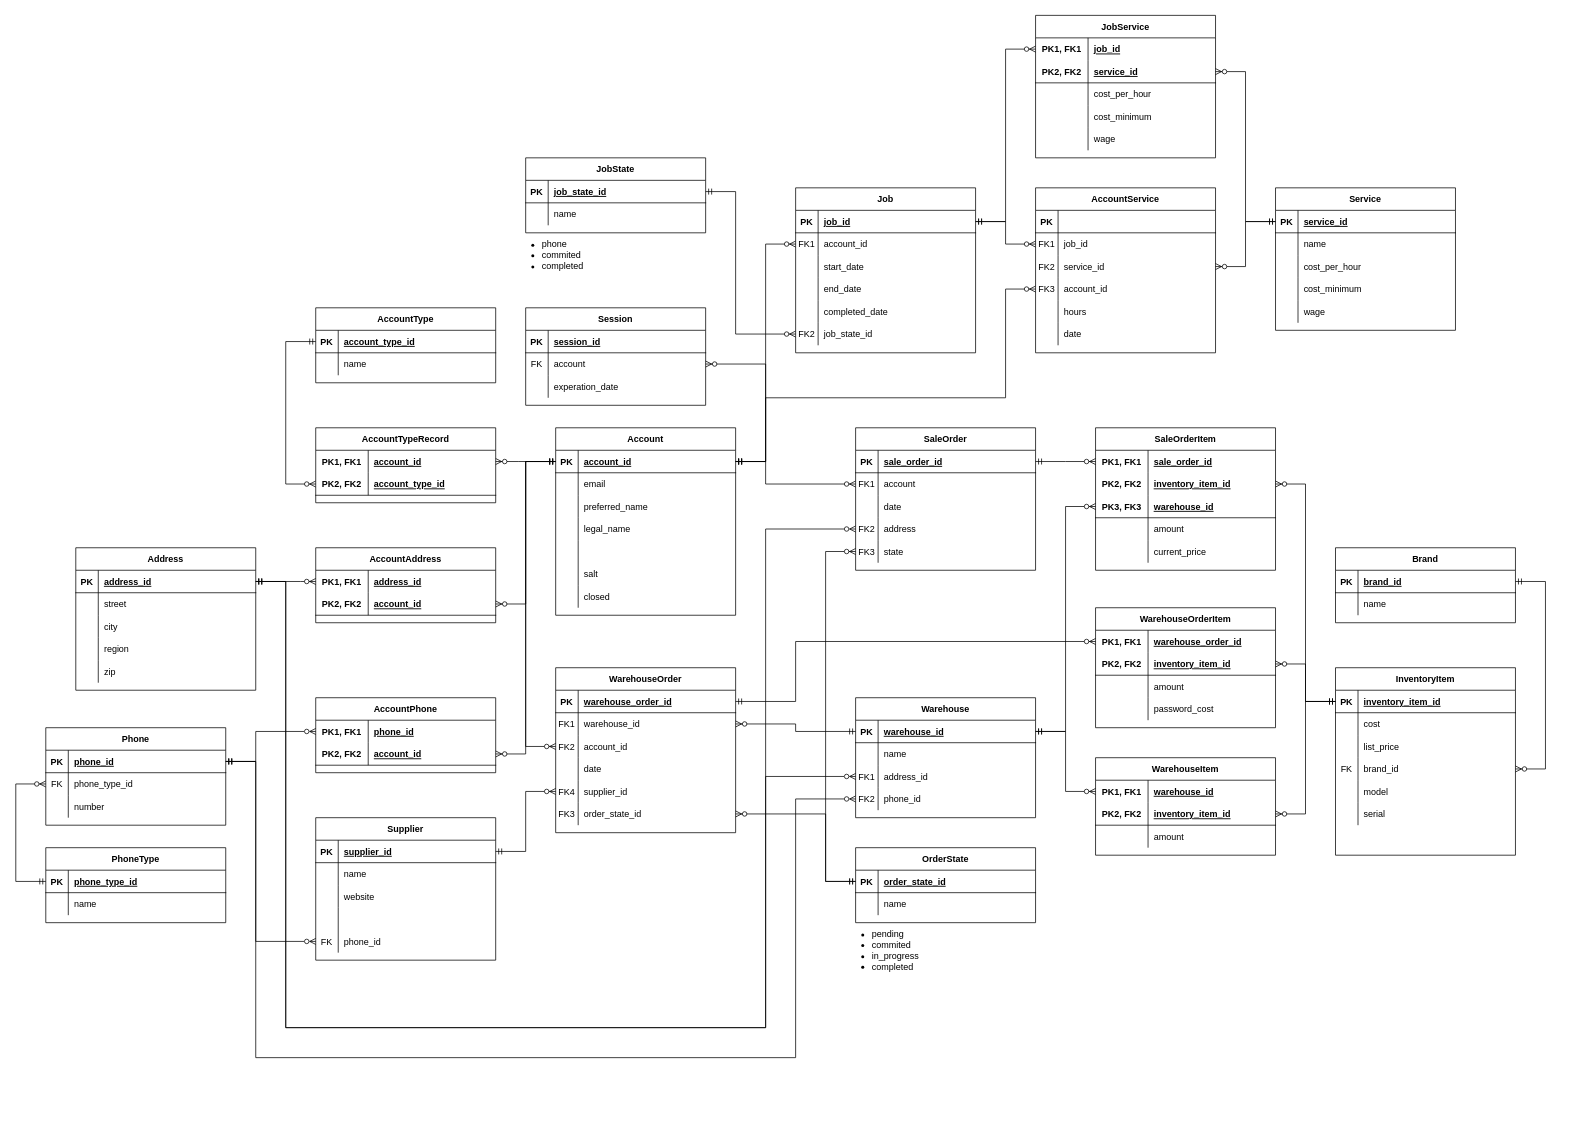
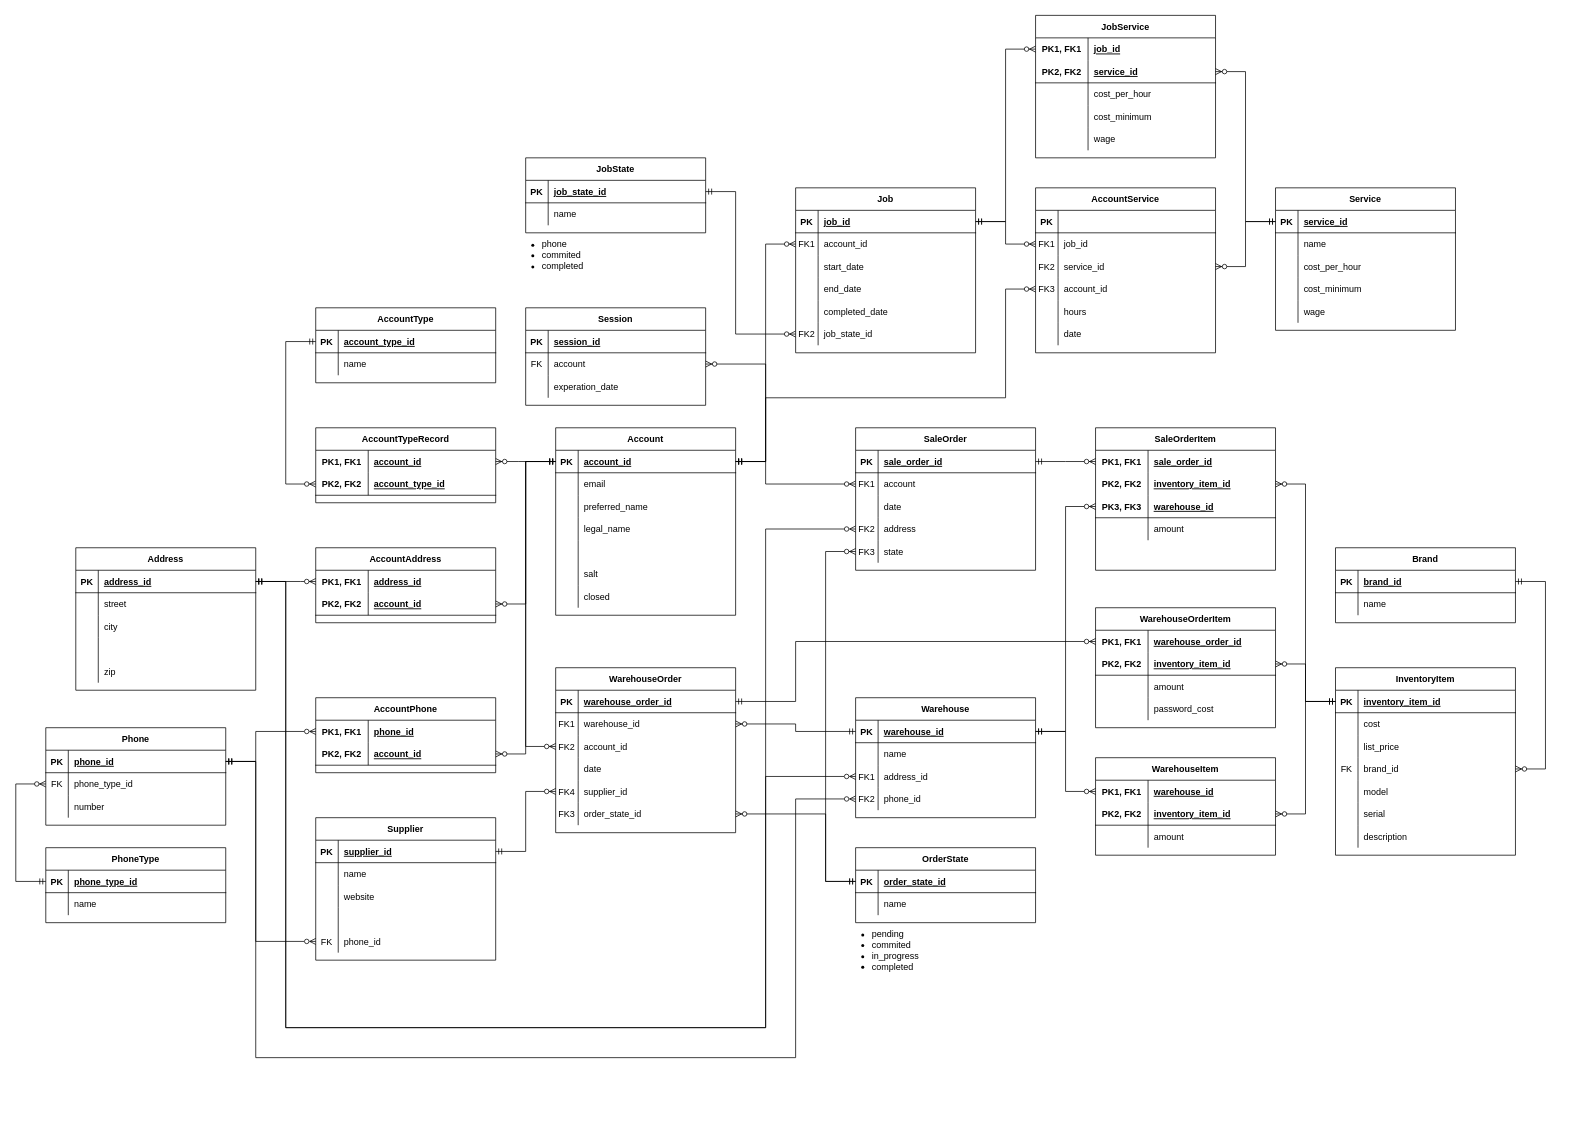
- <mxCell id="137" value="current_price" style="shape=partialRectangle;overflow=hidden;connectable=0;fillColor=none;top=0;left=0;bottom=0;right=0;align=left;spacingLeft=6;fontStyle=0;" parent="135" vertex="1"><mxGeometry x="70" width="170" height="30" as="geometry"><mxRectangle width="170" height="30" as="alternateBounds" /></mxGeometry></mxCell>
- <mxCell id="299" value="region" style="shape=partialRectangle;overflow=hidden;connectable=0;fillColor=none;top=0;left=0;bottom=0;right=0;align=left;spacingLeft=6;" parent="297" vertex="1"><mxGeometry x="30.0" width="210.0" height="30" as="geometry"><mxRectangle width="210.0" height="30" as="alternateBounds" /></mxGeometry></mxCell>
+ <mxCell id="73" value="description" style="shape=partialRectangle;overflow=hidden;connectable=0;fillColor=none;top=0;left=0;bottom=0;right=0;align=left;spacingLeft=6;" parent="71" vertex="1"><mxGeometry x="30" width="210" height="30" as="geometry"><mxRectangle width="210" height="30" as="alternateBounds" /></mxGeometry></mxCell>
